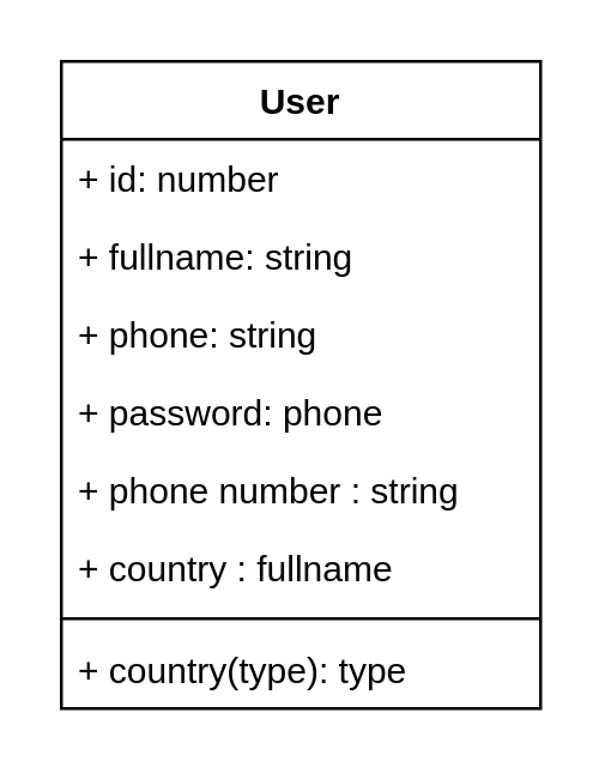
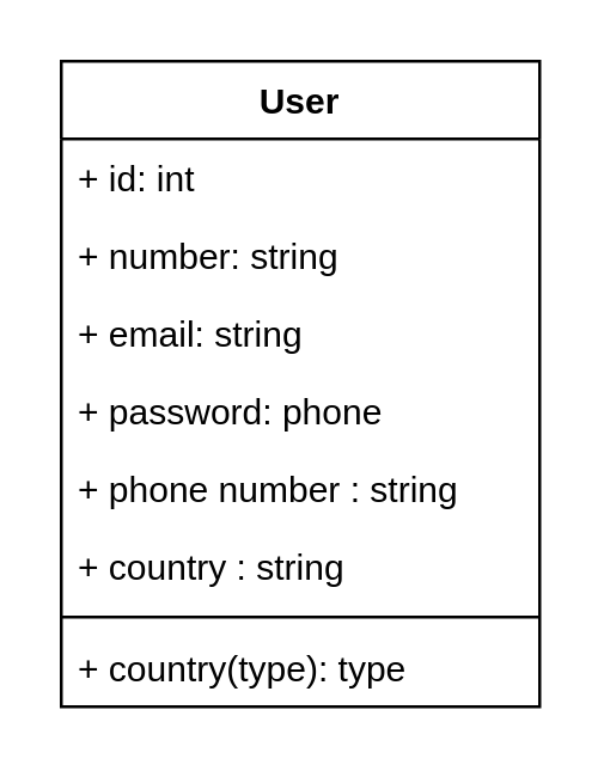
- <mxCell id="3" value="+ id: number" style="text;strokeColor=none;fillColor=none;align=left;verticalAlign=top;spacingLeft=4;spacingRight=4;overflow=hidden;rotatable=0;points=[[0,0.5],[1,0.5]];portConstraint=eastwest;" vertex="1" parent="2"><mxGeometry y="26" width="160" height="26" as="geometry" /></mxCell>
+ <mxCell id="3" value="+ id: int" style="text;strokeColor=none;fillColor=none;align=left;verticalAlign=top;spacingLeft=4;spacingRight=4;overflow=hidden;rotatable=0;points=[[0,0.5],[1,0.5]];portConstraint=eastwest;" vertex="1" parent="2"><mxGeometry y="26" width="160" height="26" as="geometry" /></mxCell>
- <mxCell id="4" value="+ fullname: string" style="text;strokeColor=none;fillColor=none;align=left;verticalAlign=top;spacingLeft=4;spacingRight=4;overflow=hidden;rotatable=0;points=[[0,0.5],[1,0.5]];portConstraint=eastwest;" vertex="1" parent="2"><mxGeometry y="52" width="160" height="26" as="geometry" /></mxCell>
+ <mxCell id="4" value="+ number: string" style="text;strokeColor=none;fillColor=none;align=left;verticalAlign=top;spacingLeft=4;spacingRight=4;overflow=hidden;rotatable=0;points=[[0,0.5],[1,0.5]];portConstraint=eastwest;" vertex="1" parent="2"><mxGeometry y="52" width="160" height="26" as="geometry" /></mxCell>
- <mxCell id="5" value="+ phone: string" style="text;strokeColor=none;fillColor=none;align=left;verticalAlign=top;spacingLeft=4;spacingRight=4;overflow=hidden;rotatable=0;points=[[0,0.5],[1,0.5]];portConstraint=eastwest;" vertex="1" parent="2"><mxGeometry y="78" width="160" height="26" as="geometry" /></mxCell>
+ <mxCell id="5" value="+ email: string" style="text;strokeColor=none;fillColor=none;align=left;verticalAlign=top;spacingLeft=4;spacingRight=4;overflow=hidden;rotatable=0;points=[[0,0.5],[1,0.5]];portConstraint=eastwest;" vertex="1" parent="2"><mxGeometry y="78" width="160" height="26" as="geometry" /></mxCell>
- <mxCell id="8" value="+ country : fullname" style="text;strokeColor=none;fillColor=none;align=left;verticalAlign=top;spacingLeft=4;spacingRight=4;overflow=hidden;rotatable=0;points=[[0,0.5],[1,0.5]];portConstraint=eastwest;" vertex="1" parent="2"><mxGeometry y="156" width="160" height="26" as="geometry" /></mxCell>
+ <mxCell id="8" value="+ country : string" style="text;strokeColor=none;fillColor=none;align=left;verticalAlign=top;spacingLeft=4;spacingRight=4;overflow=hidden;rotatable=0;points=[[0,0.5],[1,0.5]];portConstraint=eastwest;" vertex="1" parent="2"><mxGeometry y="156" width="160" height="26" as="geometry" /></mxCell>
